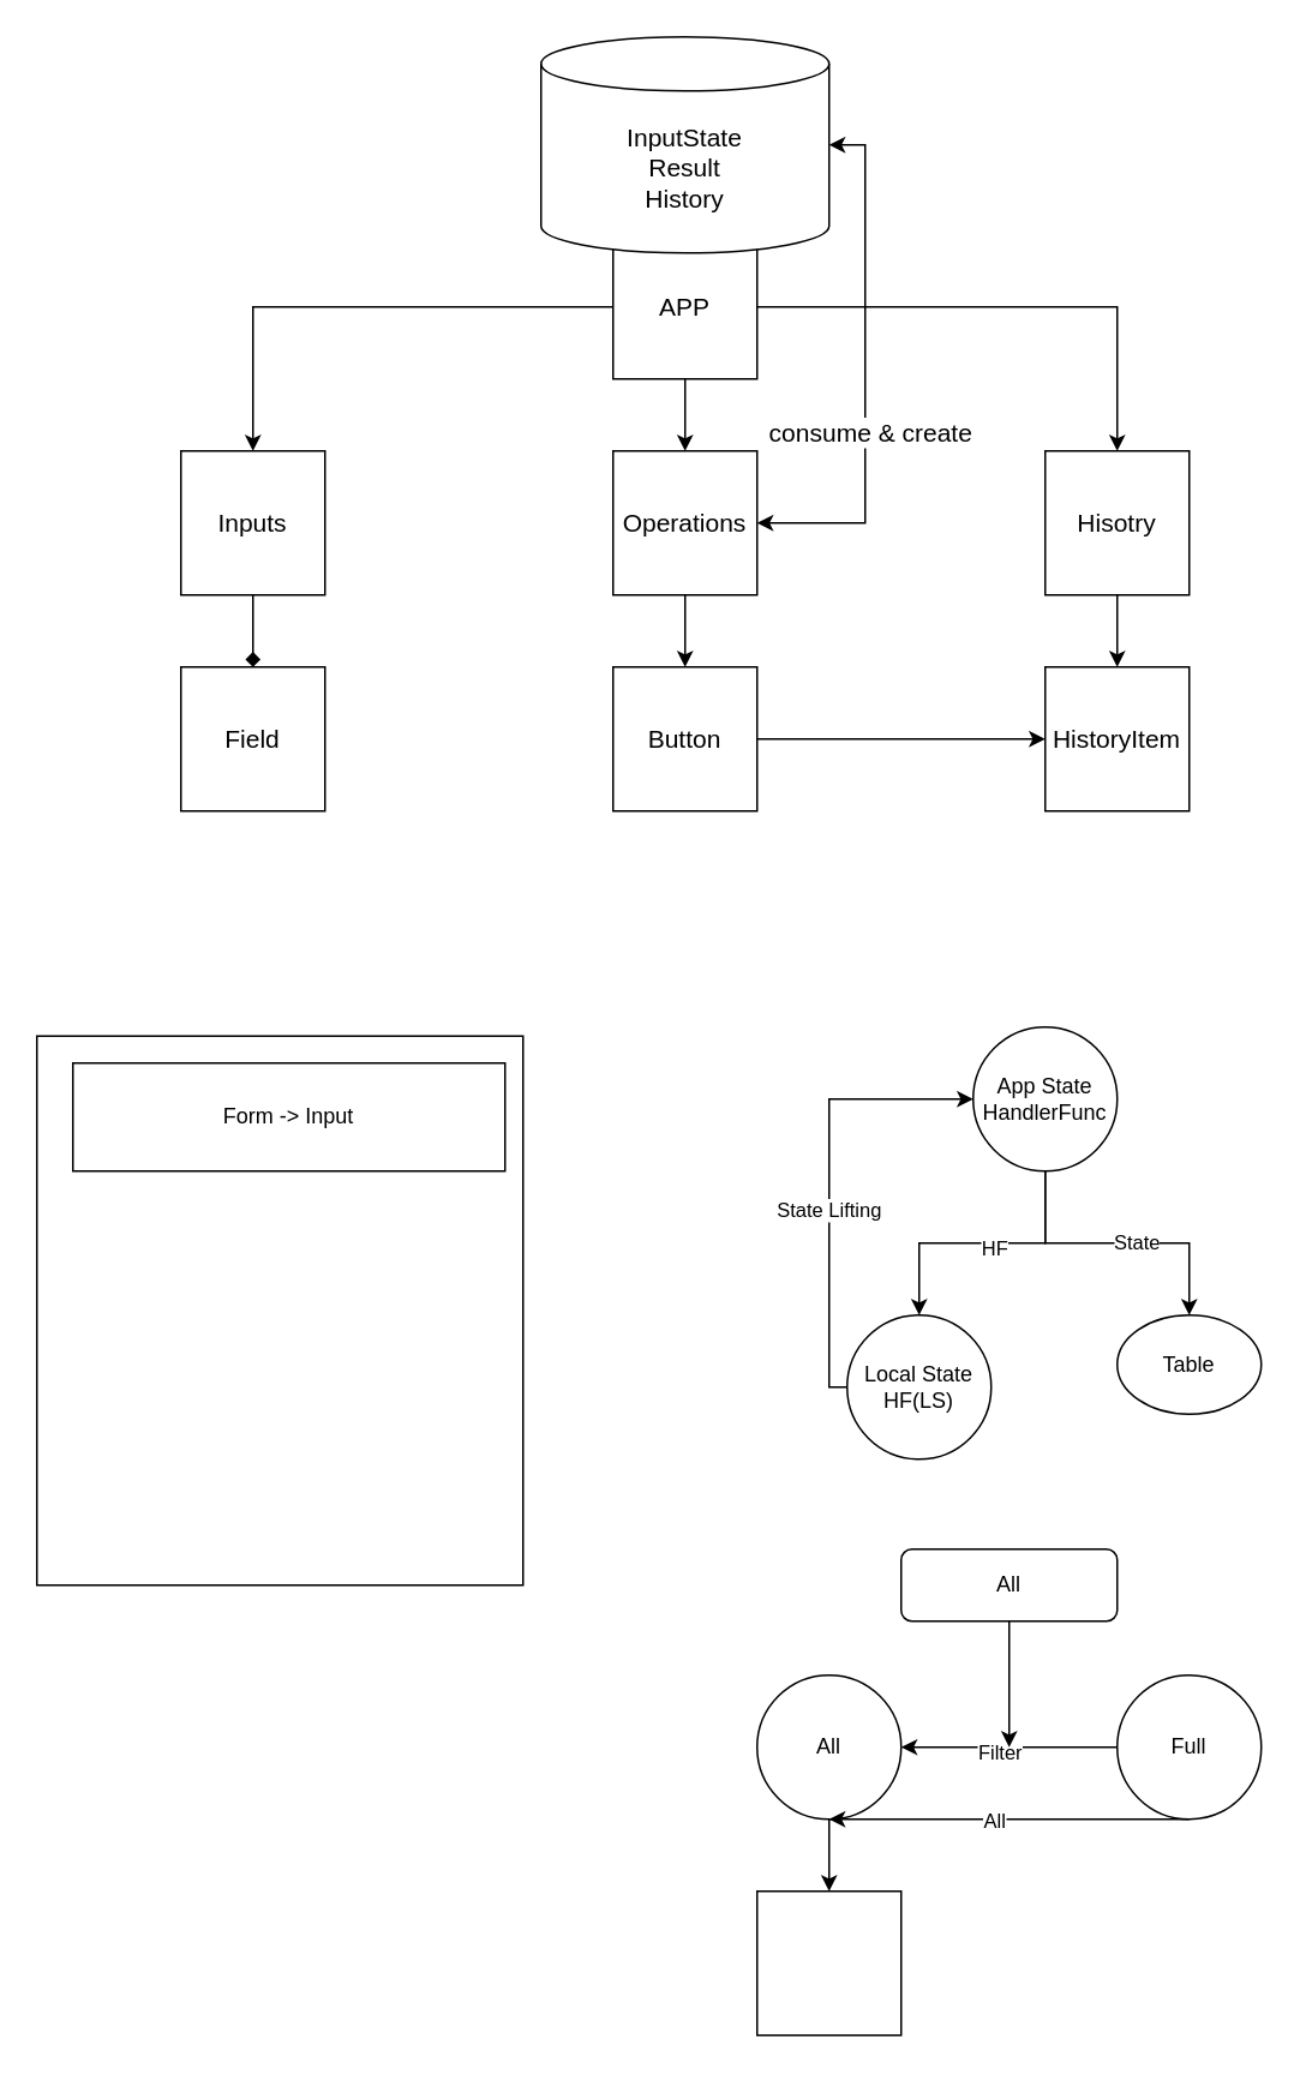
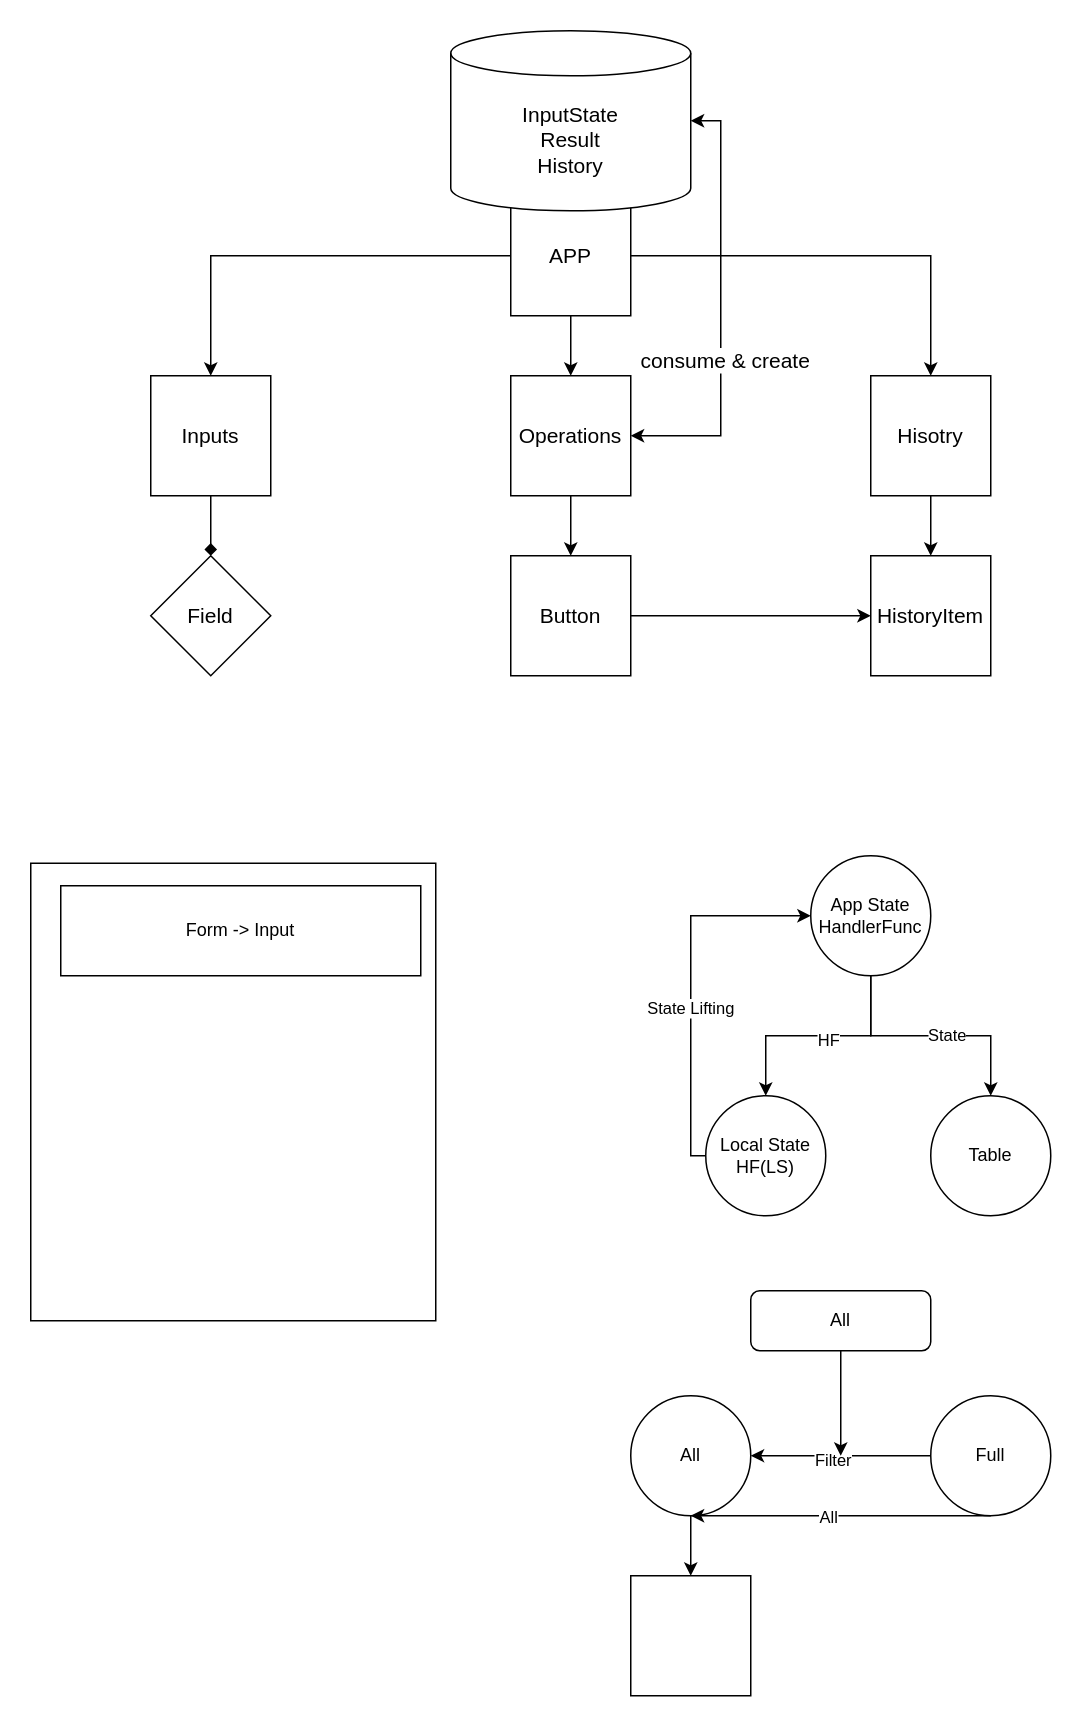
- <mxCell id="12" value="Field" style="whiteSpace=wrap;html=1;aspect=fixed;fontSize=14;" parent="1" vertex="1"><mxGeometry x="100" y="370" width="80" height="80" as="geometry" /></mxCell>
+ <mxCell id="12" value="Field" style="rhombus;whiteSpace=wrap;html=1;aspect=fixed;fontSize=14;" parent="1" vertex="1"><mxGeometry x="100" y="370" width="80" height="80" as="geometry" /></mxCell>
- <mxCell id="29" value="Table" style="ellipse;whiteSpace=wrap;html=1;aspect=fixed;" vertex="1" parent="1"><mxGeometry x="620" y="730" width="80" height="55" as="geometry" /></mxCell>
+ <mxCell id="29" value="Table" style="ellipse;whiteSpace=wrap;html=1;aspect=fixed;" vertex="1" parent="1"><mxGeometry x="620" y="730" width="80" height="80" as="geometry" /></mxCell>
